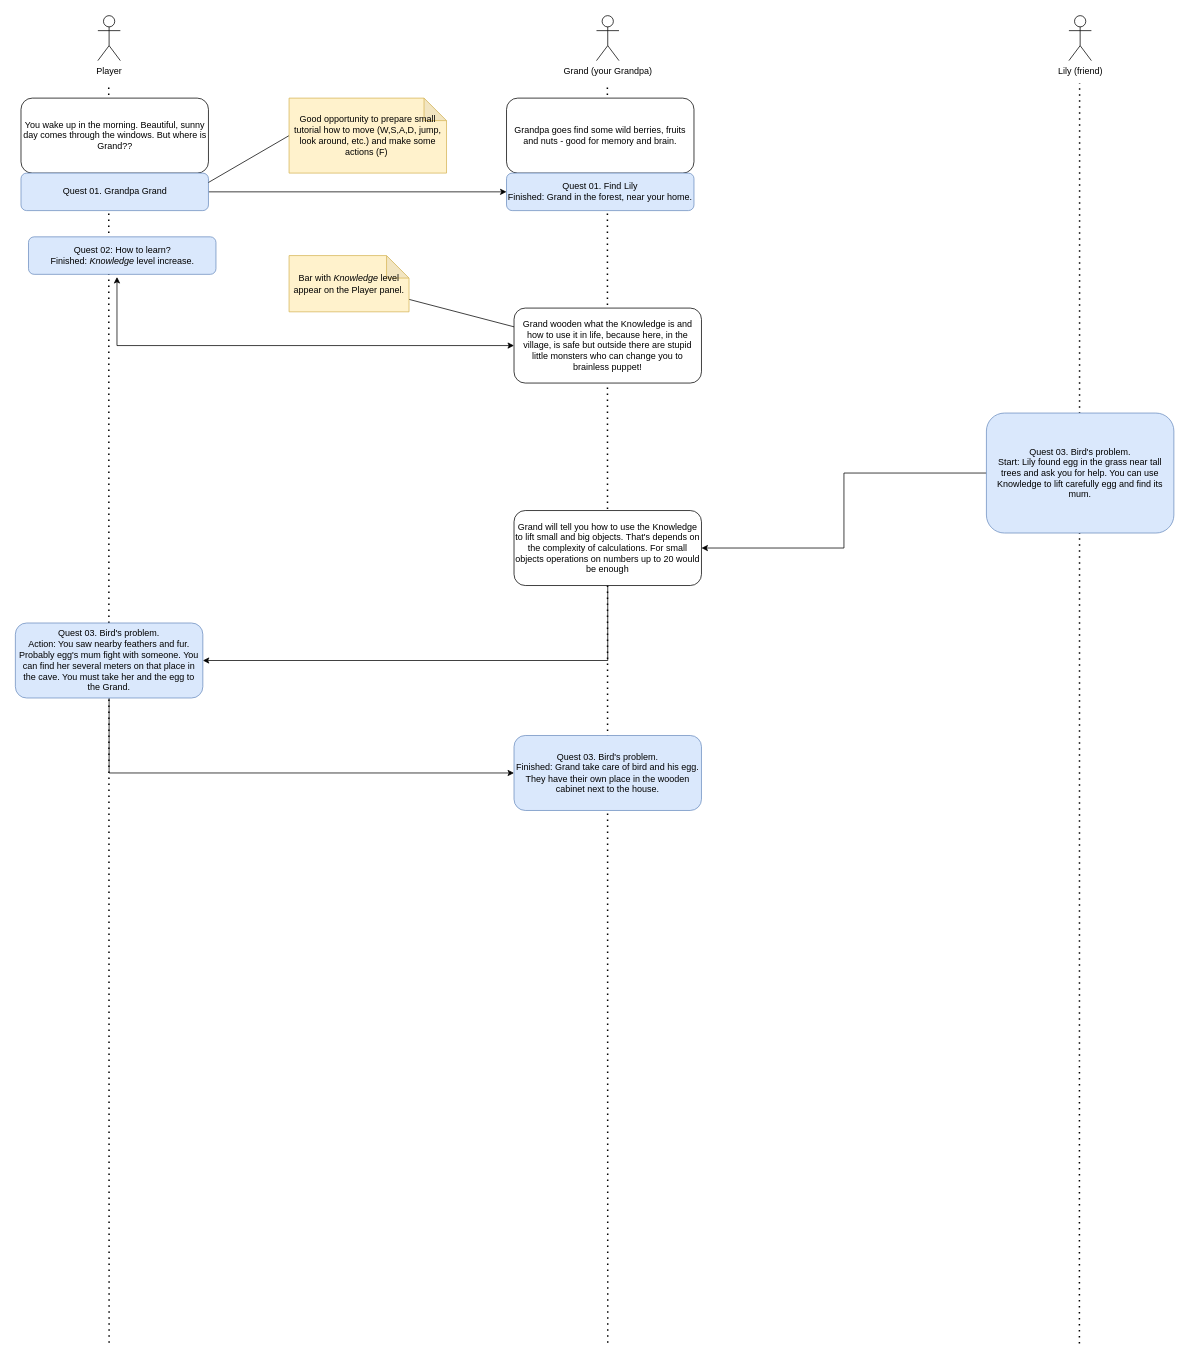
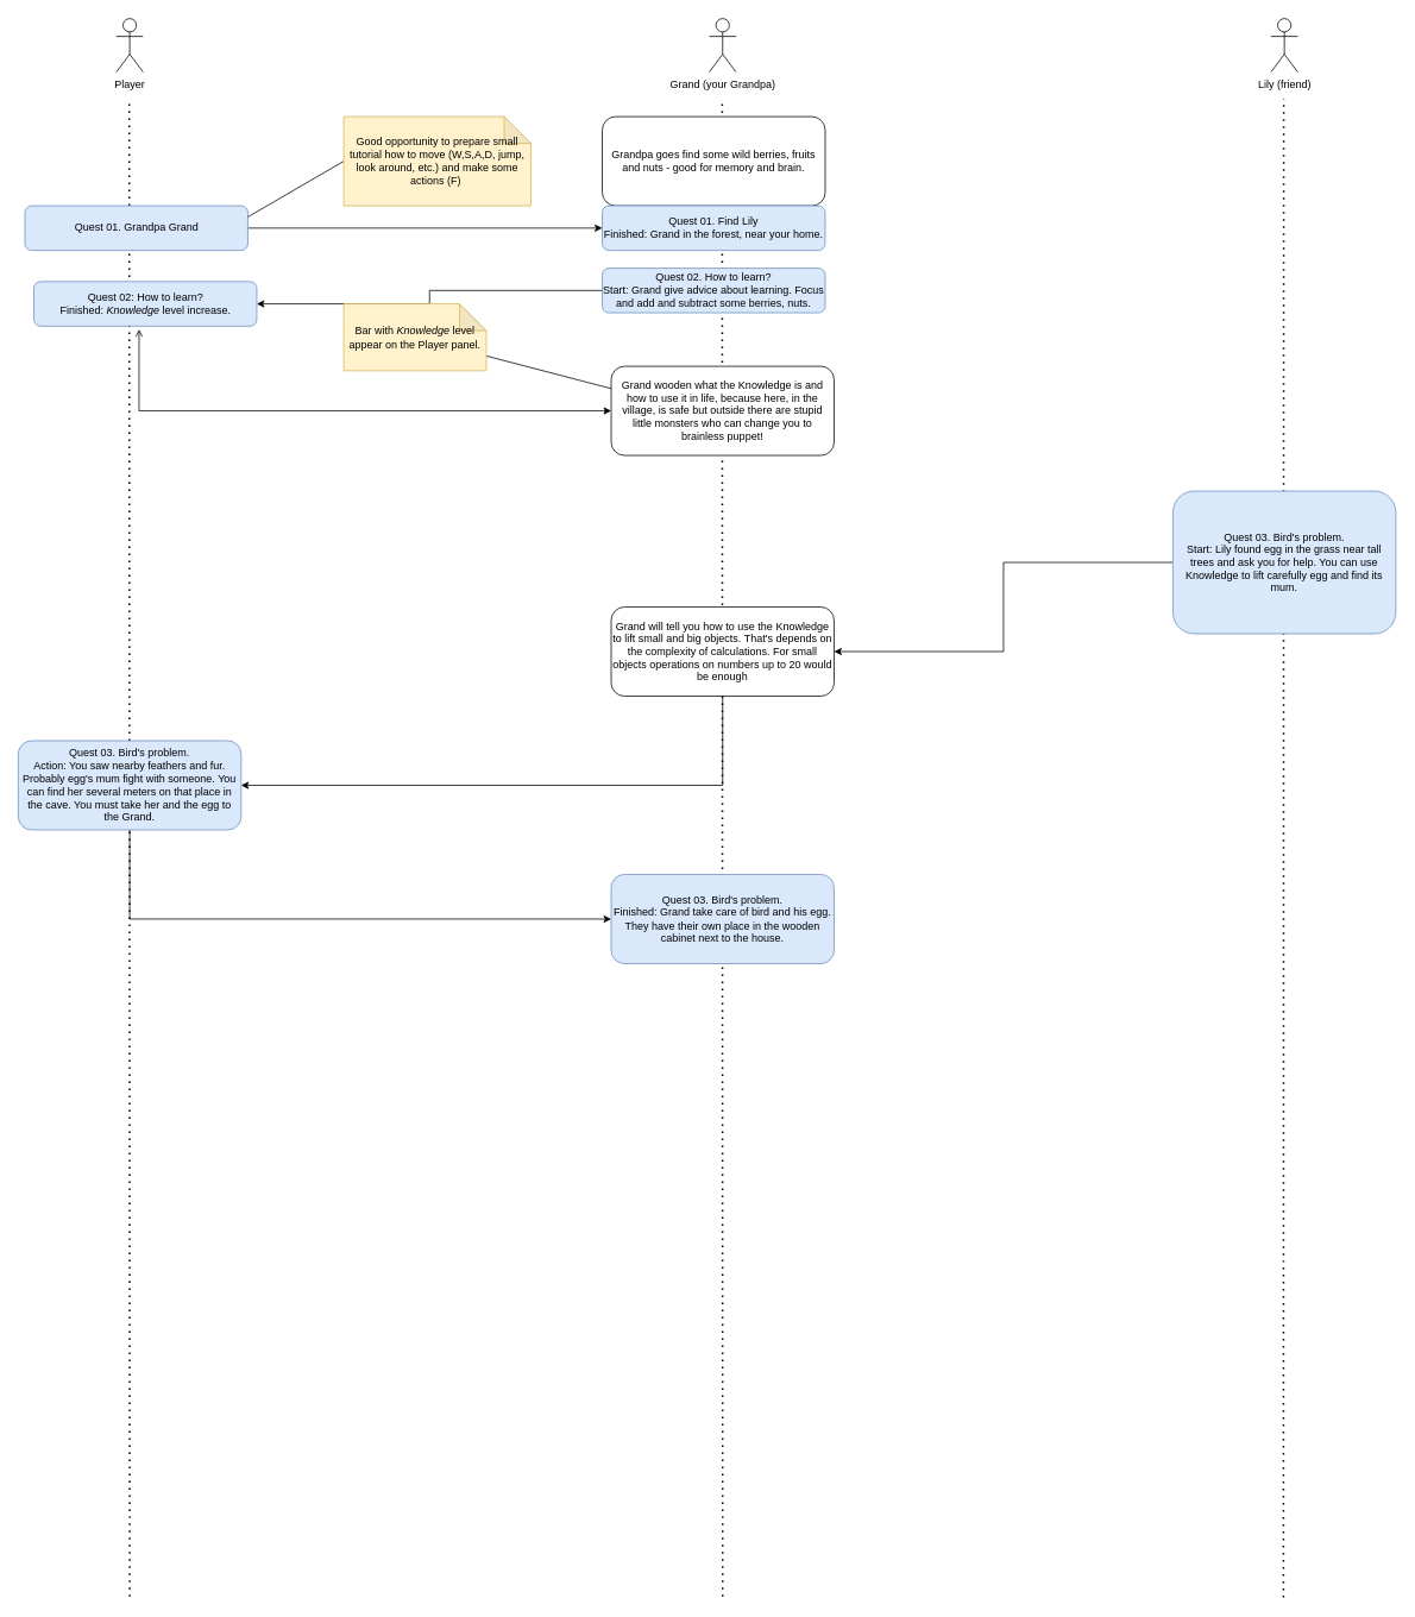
- <mxCell id="5" value="You wake up in the morning. Beautiful, sunny day comes through the windows. But where is Grand??" style="rounded=1;whiteSpace=wrap;html=1;" parent="1" vertex="1"><mxGeometry x="27.5" y="130" width="250" height="100" as="geometry" /></mxCell>
+ <mxCell id="13" style="edgeStyle=orthogonalEdgeStyle;rounded=0;orthogonalLoop=1;jettySize=auto;html=1;entryX=1;entryY=0.5;entryDx=0;entryDy=0;" edge="1" parent="1" source="14" target="15"><mxGeometry relative="1" as="geometry" /></mxCell>
+ <mxCell id="14" value="Quest 02. How to learn?&lt;br&gt;Start: Grand give advice about learning. Focus and add and subtract some berries, nuts." style="rounded=1;whiteSpace=wrap;html=1;fillColor=#dae8fc;strokeColor=#6c8ebf;" vertex="1" parent="1"><mxGeometry x="675" y="300" width="250" height="50" as="geometry" /></mxCell>
- <mxCell id="17" style="edgeStyle=orthogonalEdgeStyle;rounded=0;orthogonalLoop=1;jettySize=auto;html=1;entryX=0.472;entryY=1.072;entryDx=0;entryDy=0;entryPerimeter=0;startArrow=classic;startFill=1;" edge="1" parent="1" source="16" target="15"><mxGeometry relative="1" as="geometry" /></mxCell>
+ <mxCell id="17" style="edgeStyle=orthogonalEdgeStyle;rounded=0;orthogonalLoop=1;jettySize=auto;html=1;entryX=0.472;entryY=1.072;entryDx=0;entryDy=0;entryPerimeter=0;startArrow=classic;startFill=1;endArrow=open;" edge="1" parent="1" source="16" target="15"><mxGeometry relative="1" as="geometry" /></mxCell>
